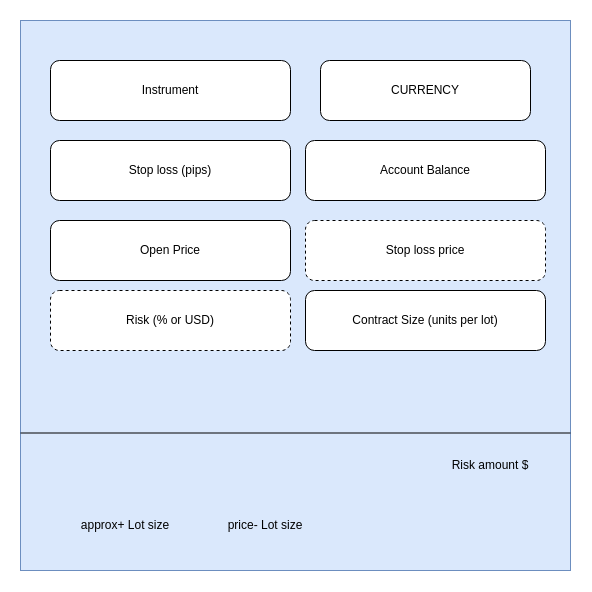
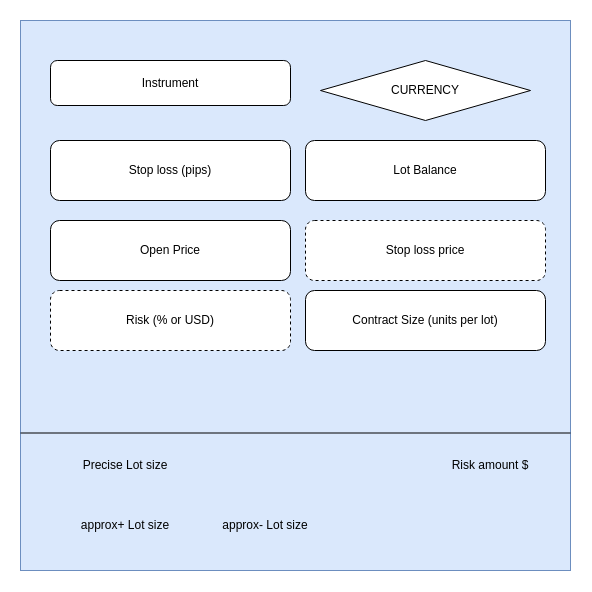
- <mxCell id="3" value="Instrument" style="rounded=1;whiteSpace=wrap;html=1;" vertex="1" parent="1"><mxGeometry x="50" y="60" width="240" height="60" as="geometry" /></mxCell>
+ <mxCell id="3" value="Instrument" style="rounded=1;whiteSpace=wrap;html=1;" vertex="1" parent="1"><mxGeometry x="50" y="60" width="240" height="45" as="geometry" /></mxCell>
- <mxCell id="4" value="CURRENCY" style="rounded=1;whiteSpace=wrap;html=1;" vertex="1" parent="1"><mxGeometry x="320" y="60" width="210" height="60" as="geometry" /></mxCell>
+ <mxCell id="4" value="CURRENCY" style="rhombus;whiteSpace=wrap;html=1;" vertex="1" parent="1"><mxGeometry x="320" y="60" width="210" height="60" as="geometry" /></mxCell>
- <mxCell id="6" value="Account Balance" style="rounded=1;whiteSpace=wrap;html=1;" vertex="1" parent="1"><mxGeometry x="305" y="140" width="240" height="60" as="geometry" /></mxCell>
+ <mxCell id="6" value="Lot Balance" style="rounded=1;whiteSpace=wrap;html=1;" vertex="1" parent="1"><mxGeometry x="305" y="140" width="240" height="60" as="geometry" /></mxCell>
+ <mxCell id="11" value="Precise Lot size" style="text;html=1;strokeColor=none;fillColor=none;align=center;verticalAlign=middle;whiteSpace=wrap;rounded=0;" vertex="1" parent="1"><mxGeometry x="70" y="450" width="110" height="30" as="geometry" /></mxCell>
- <mxCell id="13" value="price- Lot size" style="text;html=1;strokeColor=none;fillColor=none;align=center;verticalAlign=middle;whiteSpace=wrap;rounded=0;" vertex="1" parent="1"><mxGeometry x="210" y="510" width="110" height="30" as="geometry" /></mxCell>
+ <mxCell id="13" value="approx- Lot size" style="text;html=1;strokeColor=none;fillColor=none;align=center;verticalAlign=middle;whiteSpace=wrap;rounded=0;" vertex="1" parent="1"><mxGeometry x="210" y="510" width="110" height="30" as="geometry" /></mxCell>
